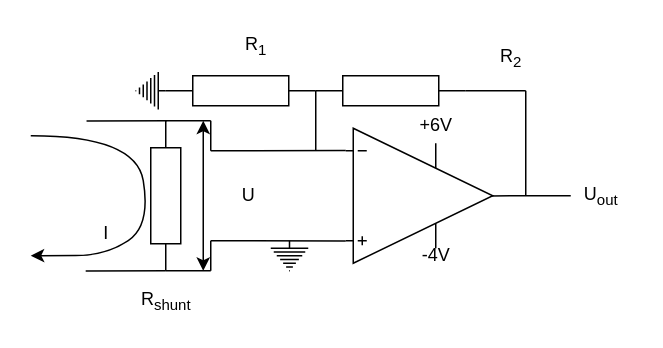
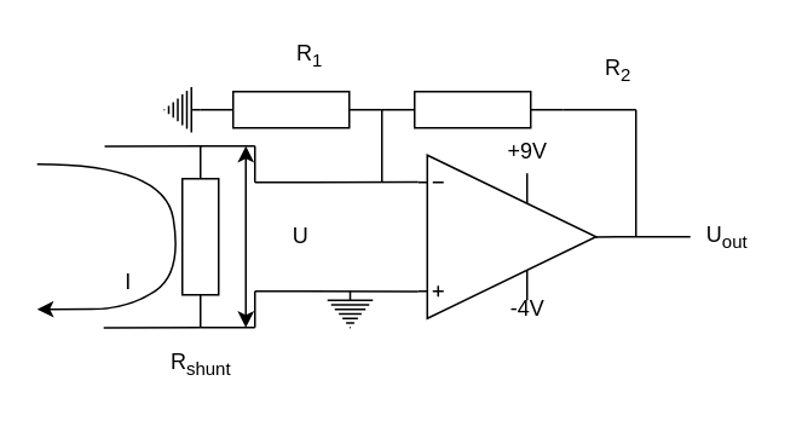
- <mxCell id="30" value="+6V" style="text;html=1;align=center;verticalAlign=middle;resizable=0;points=[];autosize=1;" vertex="1" parent="1"><mxGeometry x="270" y="72.87" width="40" height="20" as="geometry" /></mxCell>
+ <mxCell id="30" value="+9V" style="text;html=1;align=center;verticalAlign=middle;resizable=0;points=[];autosize=1;" vertex="1" parent="1"><mxGeometry x="270" y="72.87" width="40" height="20" as="geometry" /></mxCell>
